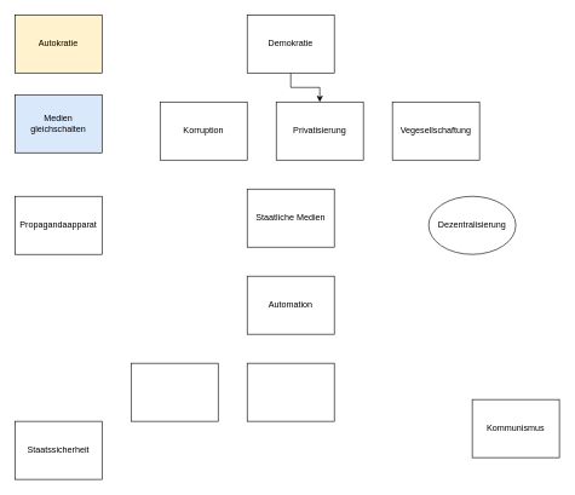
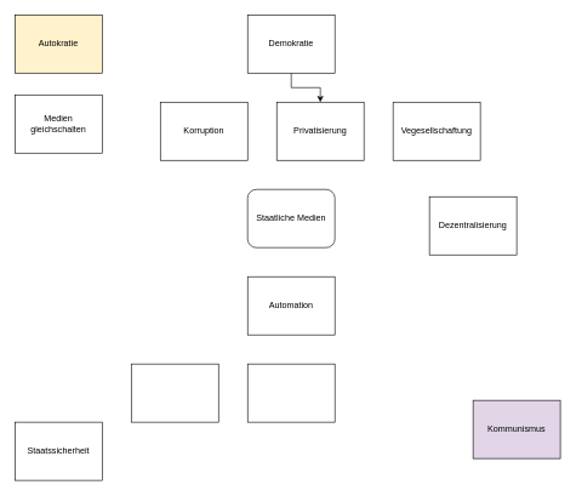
- <mxCell id="3" value="Medien gleichschalten" style="rounded=0;whiteSpace=wrap;html=1;fillColor=#dae8fc;" vertex="1" parent="1"><mxGeometry x="20" y="130" width="120" height="80" as="geometry" /></mxCell>
+ <mxCell id="3" value="Medien gleichschalten" style="rounded=0;whiteSpace=wrap;html=1;" vertex="1" parent="1"><mxGeometry x="20" y="130" width="120" height="80" as="geometry" /></mxCell>
- <mxCell id="7" value="Staatliche Medien" style="rounded=0;whiteSpace=wrap;html=1;" vertex="1" parent="1"><mxGeometry x="340" y="260" width="120" height="80" as="geometry" /></mxCell>
+ <mxCell id="7" value="Staatliche Medien" style="whiteSpace=wrap;html=1;rounded=1;" vertex="1" parent="1"><mxGeometry x="340" y="260" width="120" height="80" as="geometry" /></mxCell>
- <mxCell id="2" value="Propagandaapparat" style="rounded=0;whiteSpace=wrap;html=1;" vertex="1" parent="1"><mxGeometry x="20" y="270" width="120" height="80" as="geometry" /></mxCell>
- <mxCell id="14" value="Dezentralisierung" style="ellipse;whiteSpace=wrap;html=1;" vertex="1" parent="1"><mxGeometry x="590" y="270" width="120" height="80" as="geometry" /></mxCell>
+ <mxCell id="14" value="Dezentralisierung" style="rounded=0;whiteSpace=wrap;html=1;" vertex="1" parent="1"><mxGeometry x="590" y="270" width="120" height="80" as="geometry" /></mxCell>
- <mxCell id="12" value="Kommunismus" style="rounded=0;whiteSpace=wrap;html=1;" vertex="1" parent="1"><mxGeometry x="650" y="550" width="120" height="80" as="geometry" /></mxCell>
+ <mxCell id="12" value="Kommunismus" style="rounded=0;whiteSpace=wrap;html=1;fillColor=#e1d5e7;" vertex="1" parent="1"><mxGeometry x="650" y="550" width="120" height="80" as="geometry" /></mxCell>
